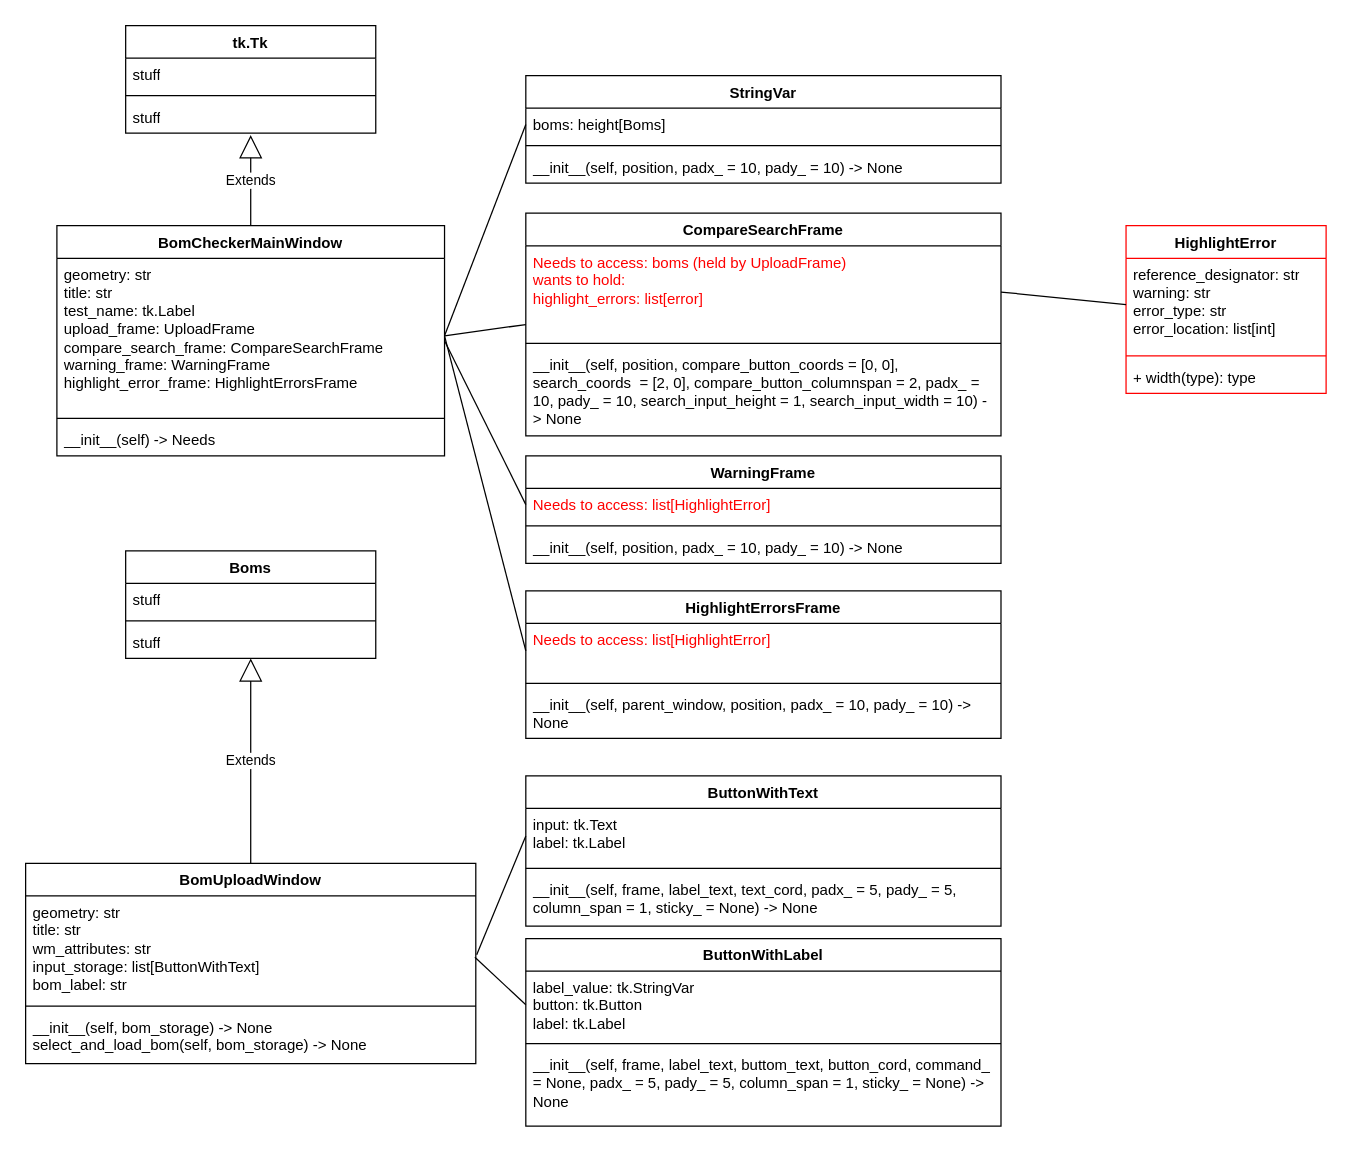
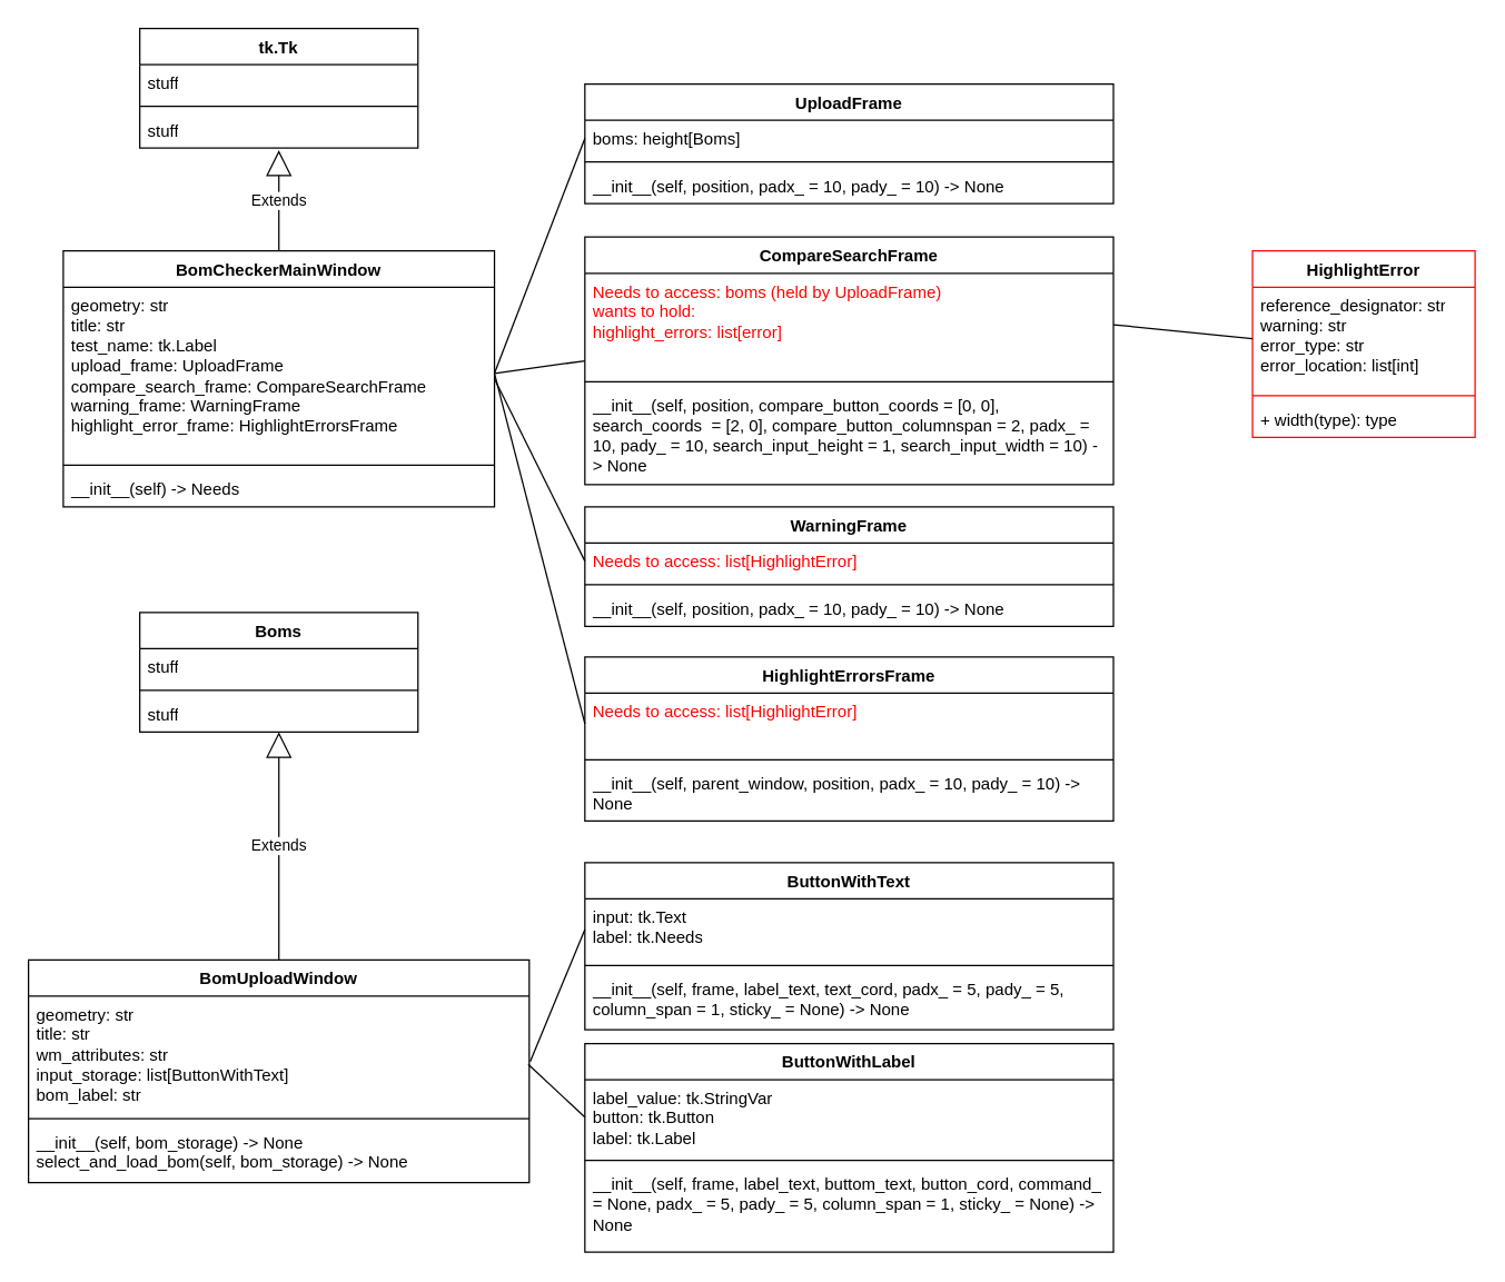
- <mxCell id="10" value="StringVar" style="swimlane;fontStyle=1;align=center;verticalAlign=top;childLayout=stackLayout;horizontal=1;startSize=26;horizontalStack=0;resizeParent=1;resizeParentMax=0;resizeLast=0;collapsible=1;marginBottom=0;whiteSpace=wrap;html=1;" parent="1" vertex="1"><mxGeometry x="420" y="60" width="380" height="86" as="geometry" /></mxCell>
+ <mxCell id="10" value="UploadFrame" style="swimlane;fontStyle=1;align=center;verticalAlign=top;childLayout=stackLayout;horizontal=1;startSize=26;horizontalStack=0;resizeParent=1;resizeParentMax=0;resizeLast=0;collapsible=1;marginBottom=0;whiteSpace=wrap;html=1;" parent="1" vertex="1"><mxGeometry x="420" y="60" width="380" height="86" as="geometry" /></mxCell>
- <mxCell id="32" value="&lt;div&gt;input: tk.Text&lt;/div&gt;&lt;div&gt;label: tk.Label&lt;br&gt;&lt;/div&gt;" style="text;strokeColor=none;fillColor=none;align=left;verticalAlign=top;spacingLeft=4;spacingRight=4;overflow=hidden;rotatable=0;points=[[0,0.5],[1,0.5]];portConstraint=eastwest;whiteSpace=wrap;html=1;" parent="31" vertex="1"><mxGeometry y="26" width="380" height="44" as="geometry" /></mxCell>
+ <mxCell id="32" value="&lt;div&gt;input: tk.Text&lt;/div&gt;&lt;div&gt;label: tk.Needs&lt;br&gt;&lt;/div&gt;" style="text;strokeColor=none;fillColor=none;align=left;verticalAlign=top;spacingLeft=4;spacingRight=4;overflow=hidden;rotatable=0;points=[[0,0.5],[1,0.5]];portConstraint=eastwest;whiteSpace=wrap;html=1;" parent="31" vertex="1"><mxGeometry y="26" width="380" height="44" as="geometry" /></mxCell>
